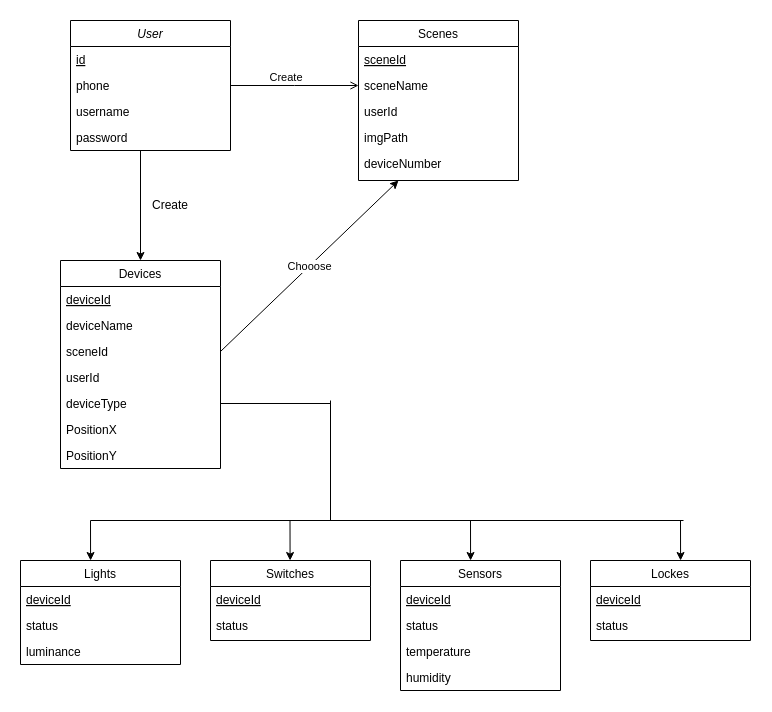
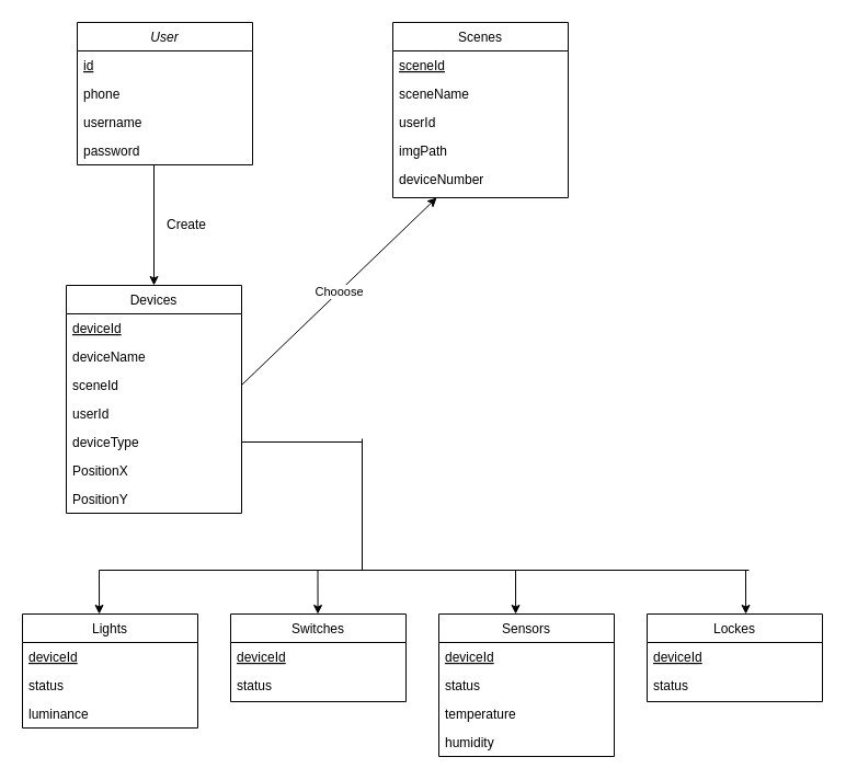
- <mxCell id="13" value="Create" style="endArrow=open;shadow=0;strokeWidth=1;rounded=0;endFill=1;edgeStyle=elbowEdgeStyle;elbow=vertical;" parent="1" source="2" target="7" edge="1"><mxGeometry x="0.5" y="41" relative="1" as="geometry"><mxPoint x="230" y="92" as="sourcePoint" /><mxPoint x="390" y="92" as="targetPoint" /><mxPoint x="-40" y="32" as="offset" /></mxGeometry></mxCell>
